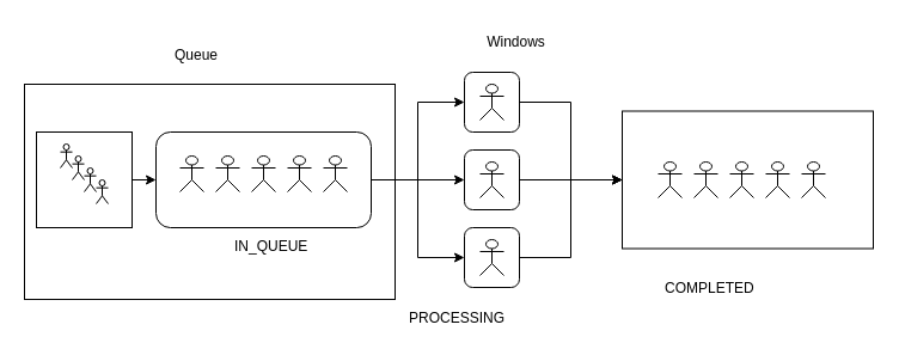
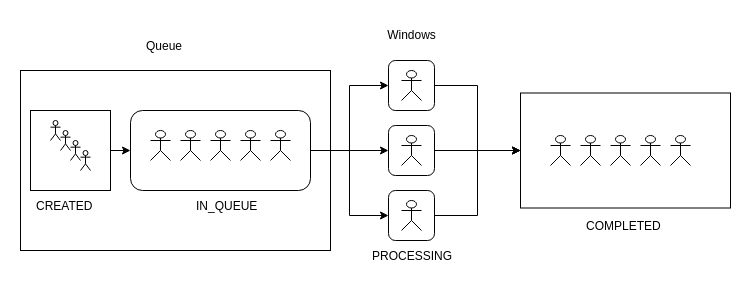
- <mxCell id="21" value="Windows" style="text;html=1;strokeColor=none;fillColor=none;align=center;verticalAlign=middle;whiteSpace=wrap;rounded=0;" vertex="1" parent="1"><mxGeometry x="401.5" y="20" width="59" height="30" as="geometry" /></mxCell>
+ <mxCell id="21" value="Windows" style="text;html=1;strokeColor=none;fillColor=none;align=center;verticalAlign=middle;whiteSpace=wrap;rounded=0;" vertex="1" parent="1"><mxGeometry x="381.5" y="20" width="59" height="30" as="geometry" /></mxCell>
+ <mxCell id="6" value="CREATED" style="text;strokeColor=none;fillColor=none;align=left;verticalAlign=middle;spacingLeft=4;spacingRight=4;overflow=hidden;points=[[0,0.5],[1,0.5]];portConstraint=eastwest;rotatable=0;" vertex="1" parent="1"><mxGeometry x="30" y="190" width="80" height="30" as="geometry" /></mxCell>
- <mxCell id="35" value="COMPLETED" style="text;strokeColor=none;fillColor=none;align=left;verticalAlign=middle;spacingLeft=4;spacingRight=4;overflow=hidden;points=[[0,0.5],[1,0.5]];portConstraint=eastwest;rotatable=0;" vertex="1" parent="1"><mxGeometry x="550" y="225" width="90" height="30" as="geometry" /></mxCell>
+ <mxCell id="35" value="COMPLETED" style="text;strokeColor=none;fillColor=none;align=left;verticalAlign=middle;spacingLeft=4;spacingRight=4;overflow=hidden;points=[[0,0.5],[1,0.5]];portConstraint=eastwest;rotatable=0;" vertex="1" parent="1"><mxGeometry x="580" y="210" width="90" height="30" as="geometry" /></mxCell>
- <mxCell id="36" value="PROCESSING" style="text;strokeColor=none;fillColor=none;align=left;verticalAlign=middle;spacingLeft=4;spacingRight=4;overflow=hidden;points=[[0,0.5],[1,0.5]];portConstraint=eastwest;rotatable=0;" vertex="1" parent="1"><mxGeometry x="336" y="250" width="90" height="30" as="geometry" /></mxCell>
+ <mxCell id="36" value="PROCESSING" style="text;strokeColor=none;fillColor=none;align=left;verticalAlign=middle;spacingLeft=4;spacingRight=4;overflow=hidden;points=[[0,0.5],[1,0.5]];portConstraint=eastwest;rotatable=0;" vertex="1" parent="1"><mxGeometry x="366" y="240" width="90" height="30" as="geometry" /></mxCell>
